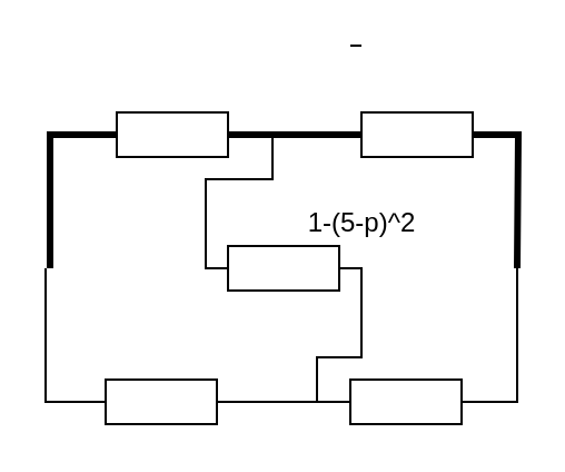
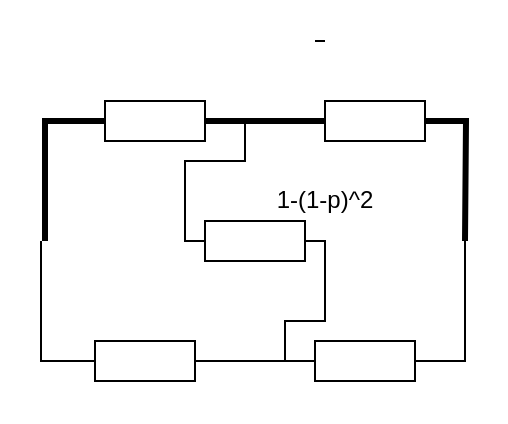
- <mxCell id="17" value="1-(5-p)^2" style="text;html=1;align=center;verticalAlign=middle;resizable=0;points=[];autosize=1;" vertex="1" parent="1"><mxGeometry x="132" y="90" width="60" height="20" as="geometry" /></mxCell>
+ <mxCell id="17" value="1-(1-p)^2" style="text;html=1;align=center;verticalAlign=middle;resizable=0;points=[];autosize=1;" vertex="1" parent="1"><mxGeometry x="132" y="90" width="60" height="20" as="geometry" /></mxCell>
